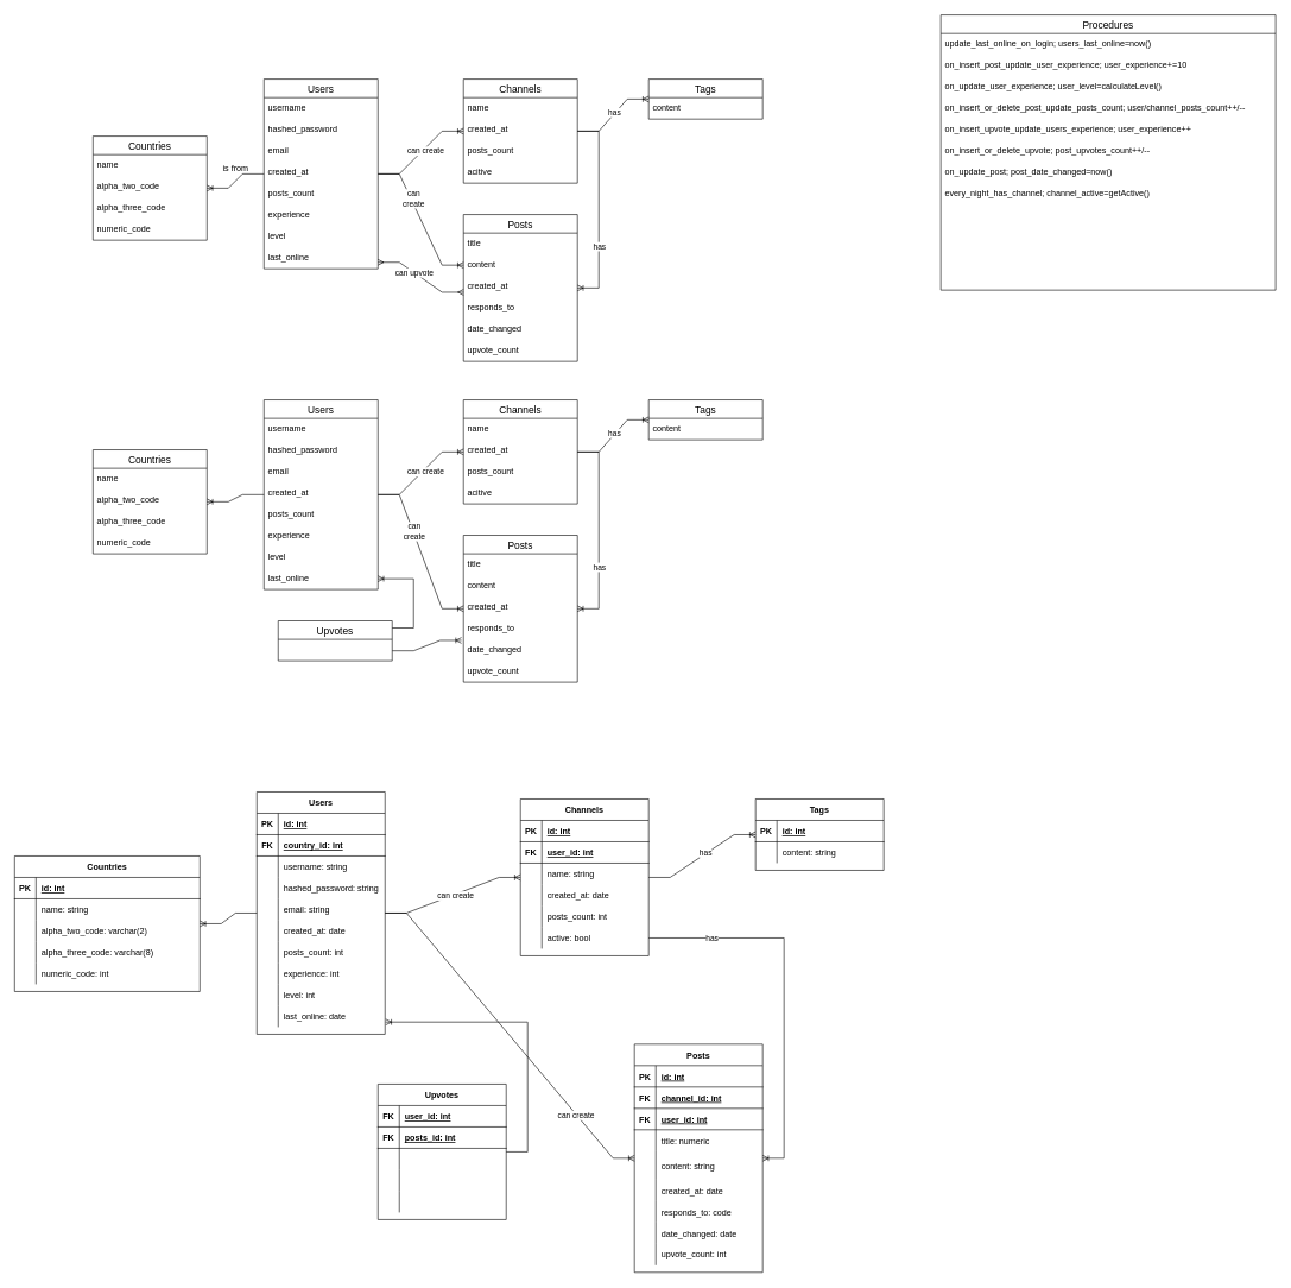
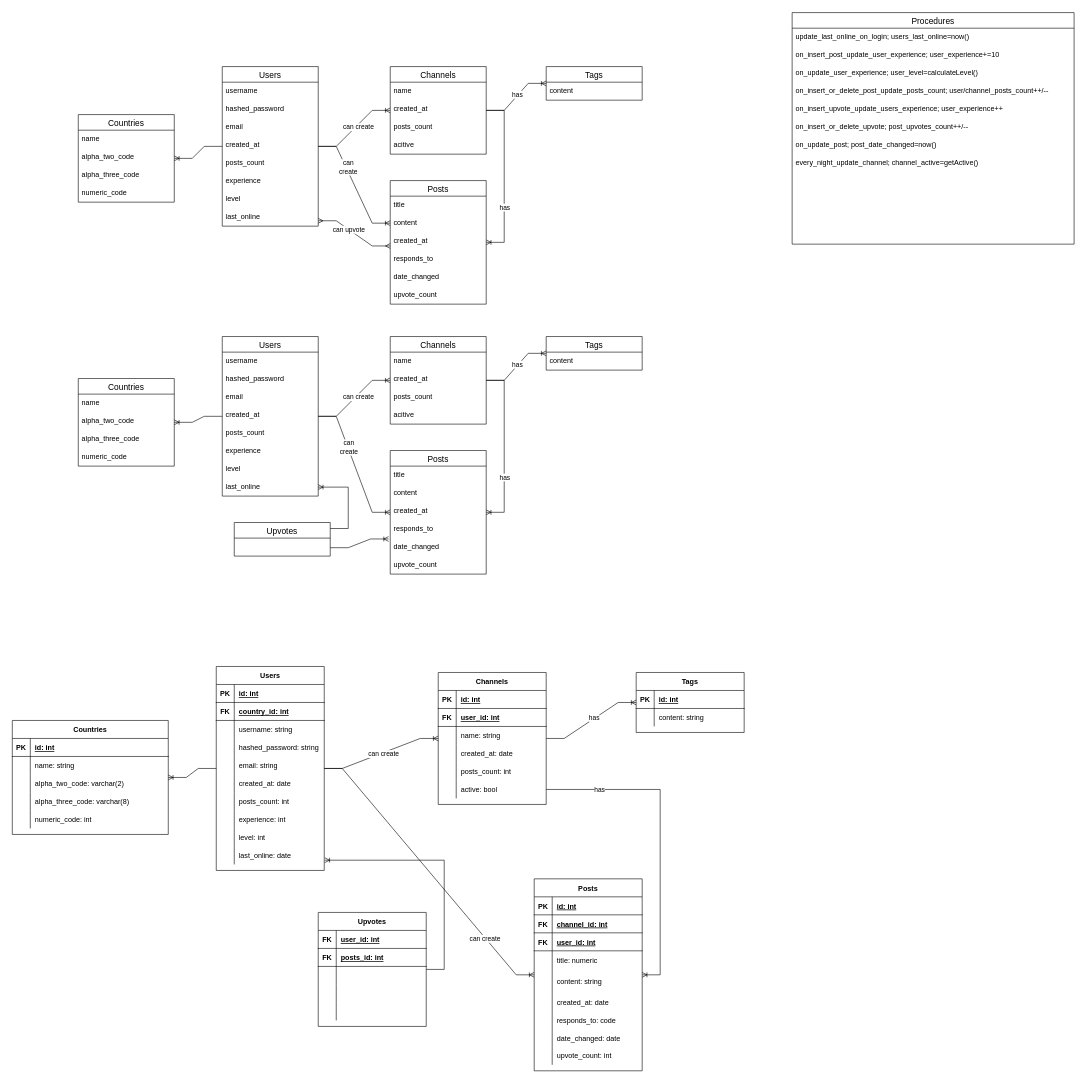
- <mxCell id="198" value="is from" style="text;html=1;align=center;verticalAlign=middle;resizable=0;points=[];autosize=1;strokeColor=none;fillColor=none;" parent="1" vertex="1"><mxGeometry x="300" y="220" width="60" height="30" as="geometry" /></mxCell>
- <mxCell id="187" value="every_night_has_channel; channel_active=getActive()" style="text;strokeColor=none;fillColor=none;spacingLeft=4;spacingRight=4;overflow=hidden;rotatable=0;points=[[0,0.5],[1,0.5]];portConstraint=eastwest;fontSize=12;" parent="179" vertex="1"><mxGeometry y="236" width="470" height="30" as="geometry" /></mxCell>
+ <mxCell id="187" value="every_night_update_channel; channel_active=getActive()" style="text;strokeColor=none;fillColor=none;spacingLeft=4;spacingRight=4;overflow=hidden;rotatable=0;points=[[0,0.5],[1,0.5]];portConstraint=eastwest;fontSize=12;" parent="179" vertex="1"><mxGeometry y="236" width="470" height="30" as="geometry" /></mxCell>
